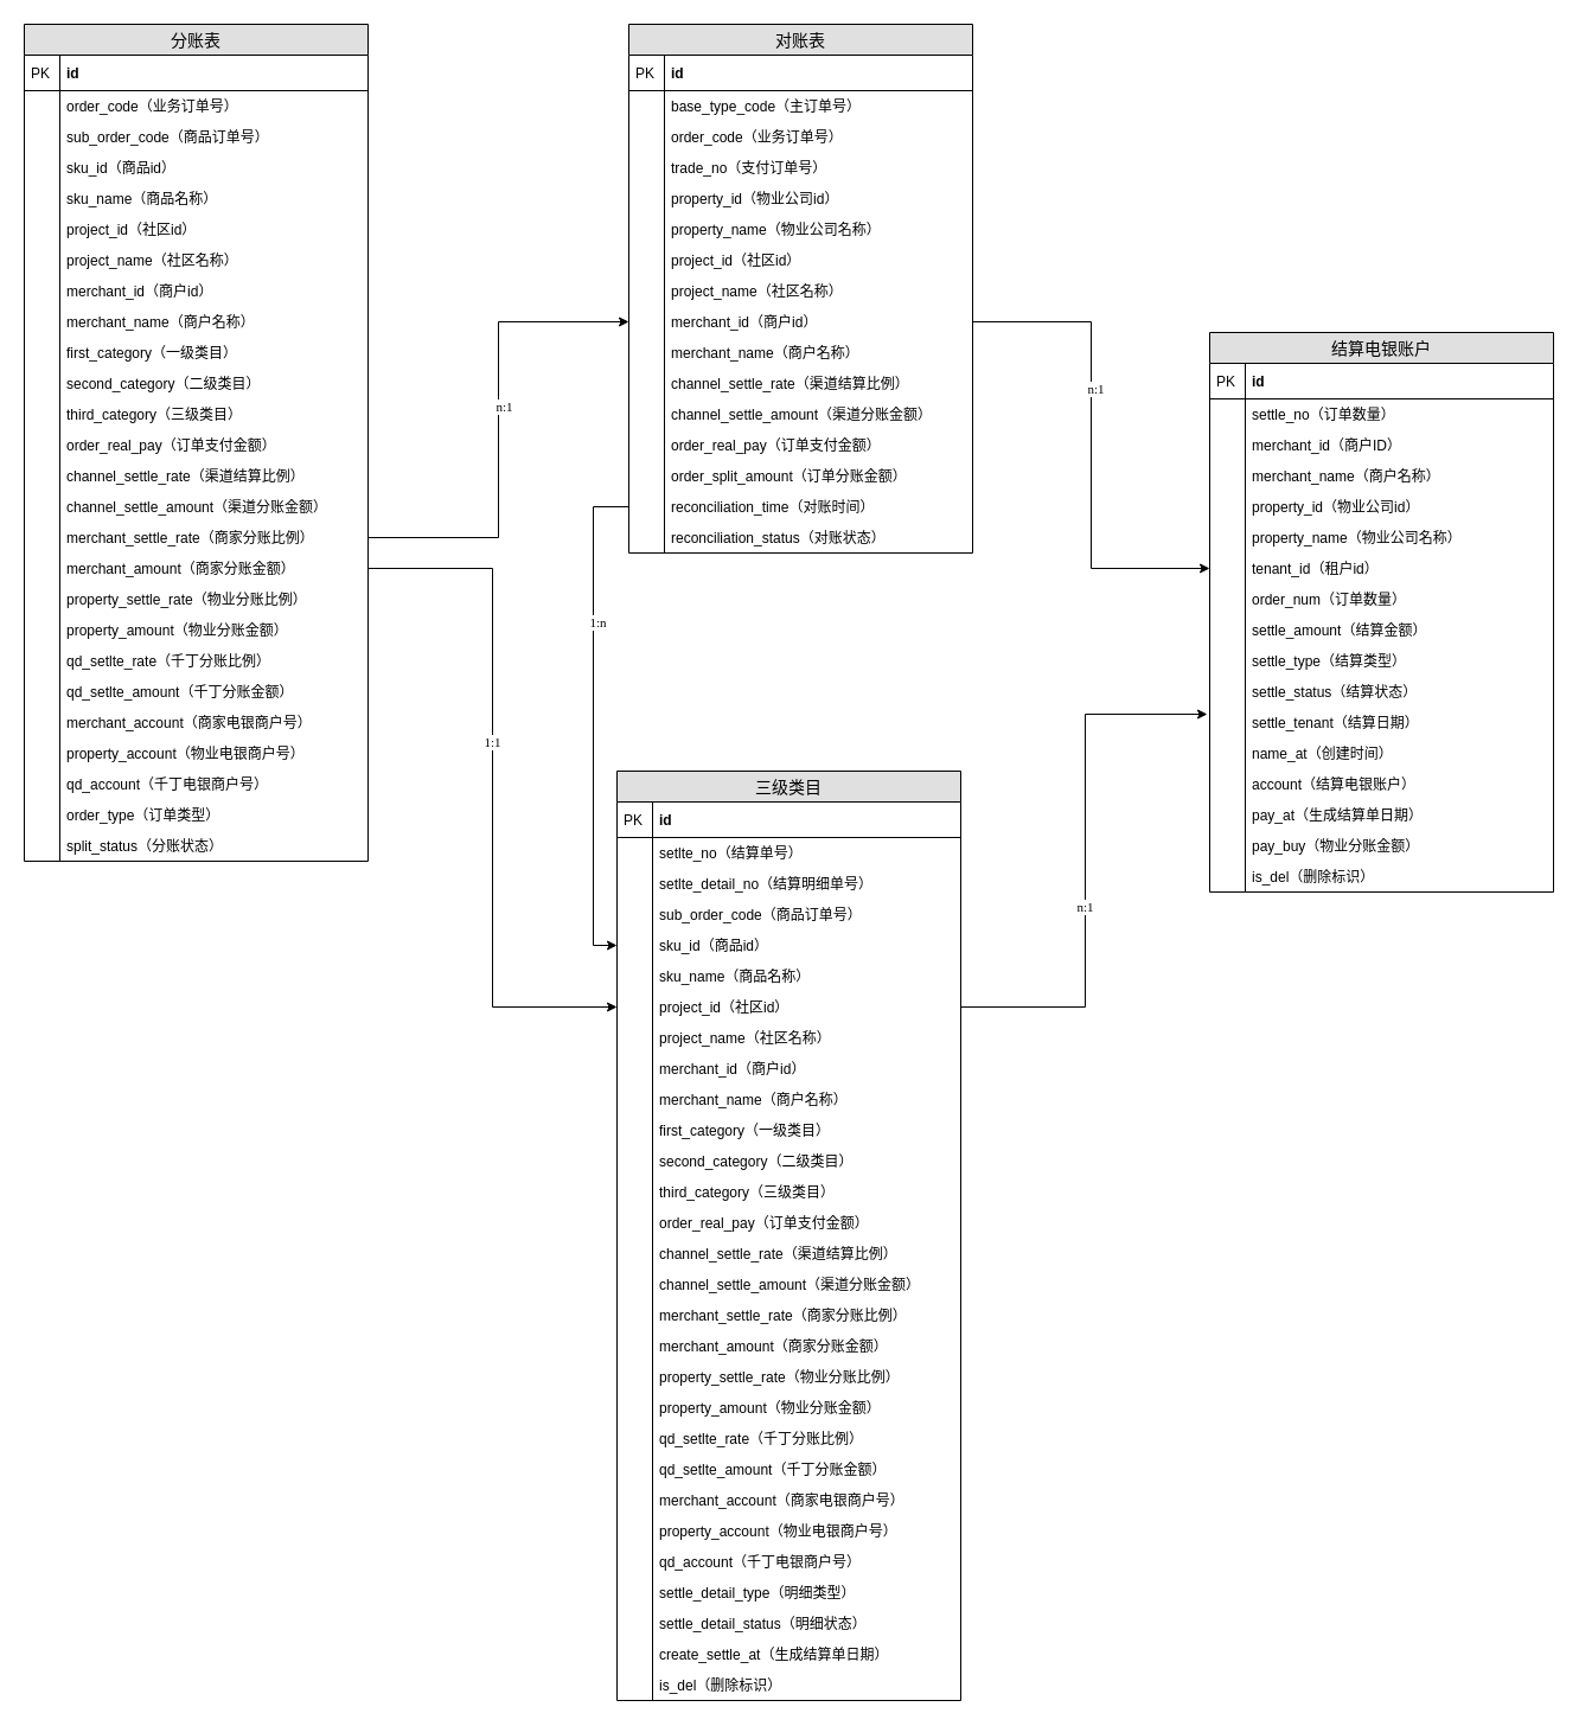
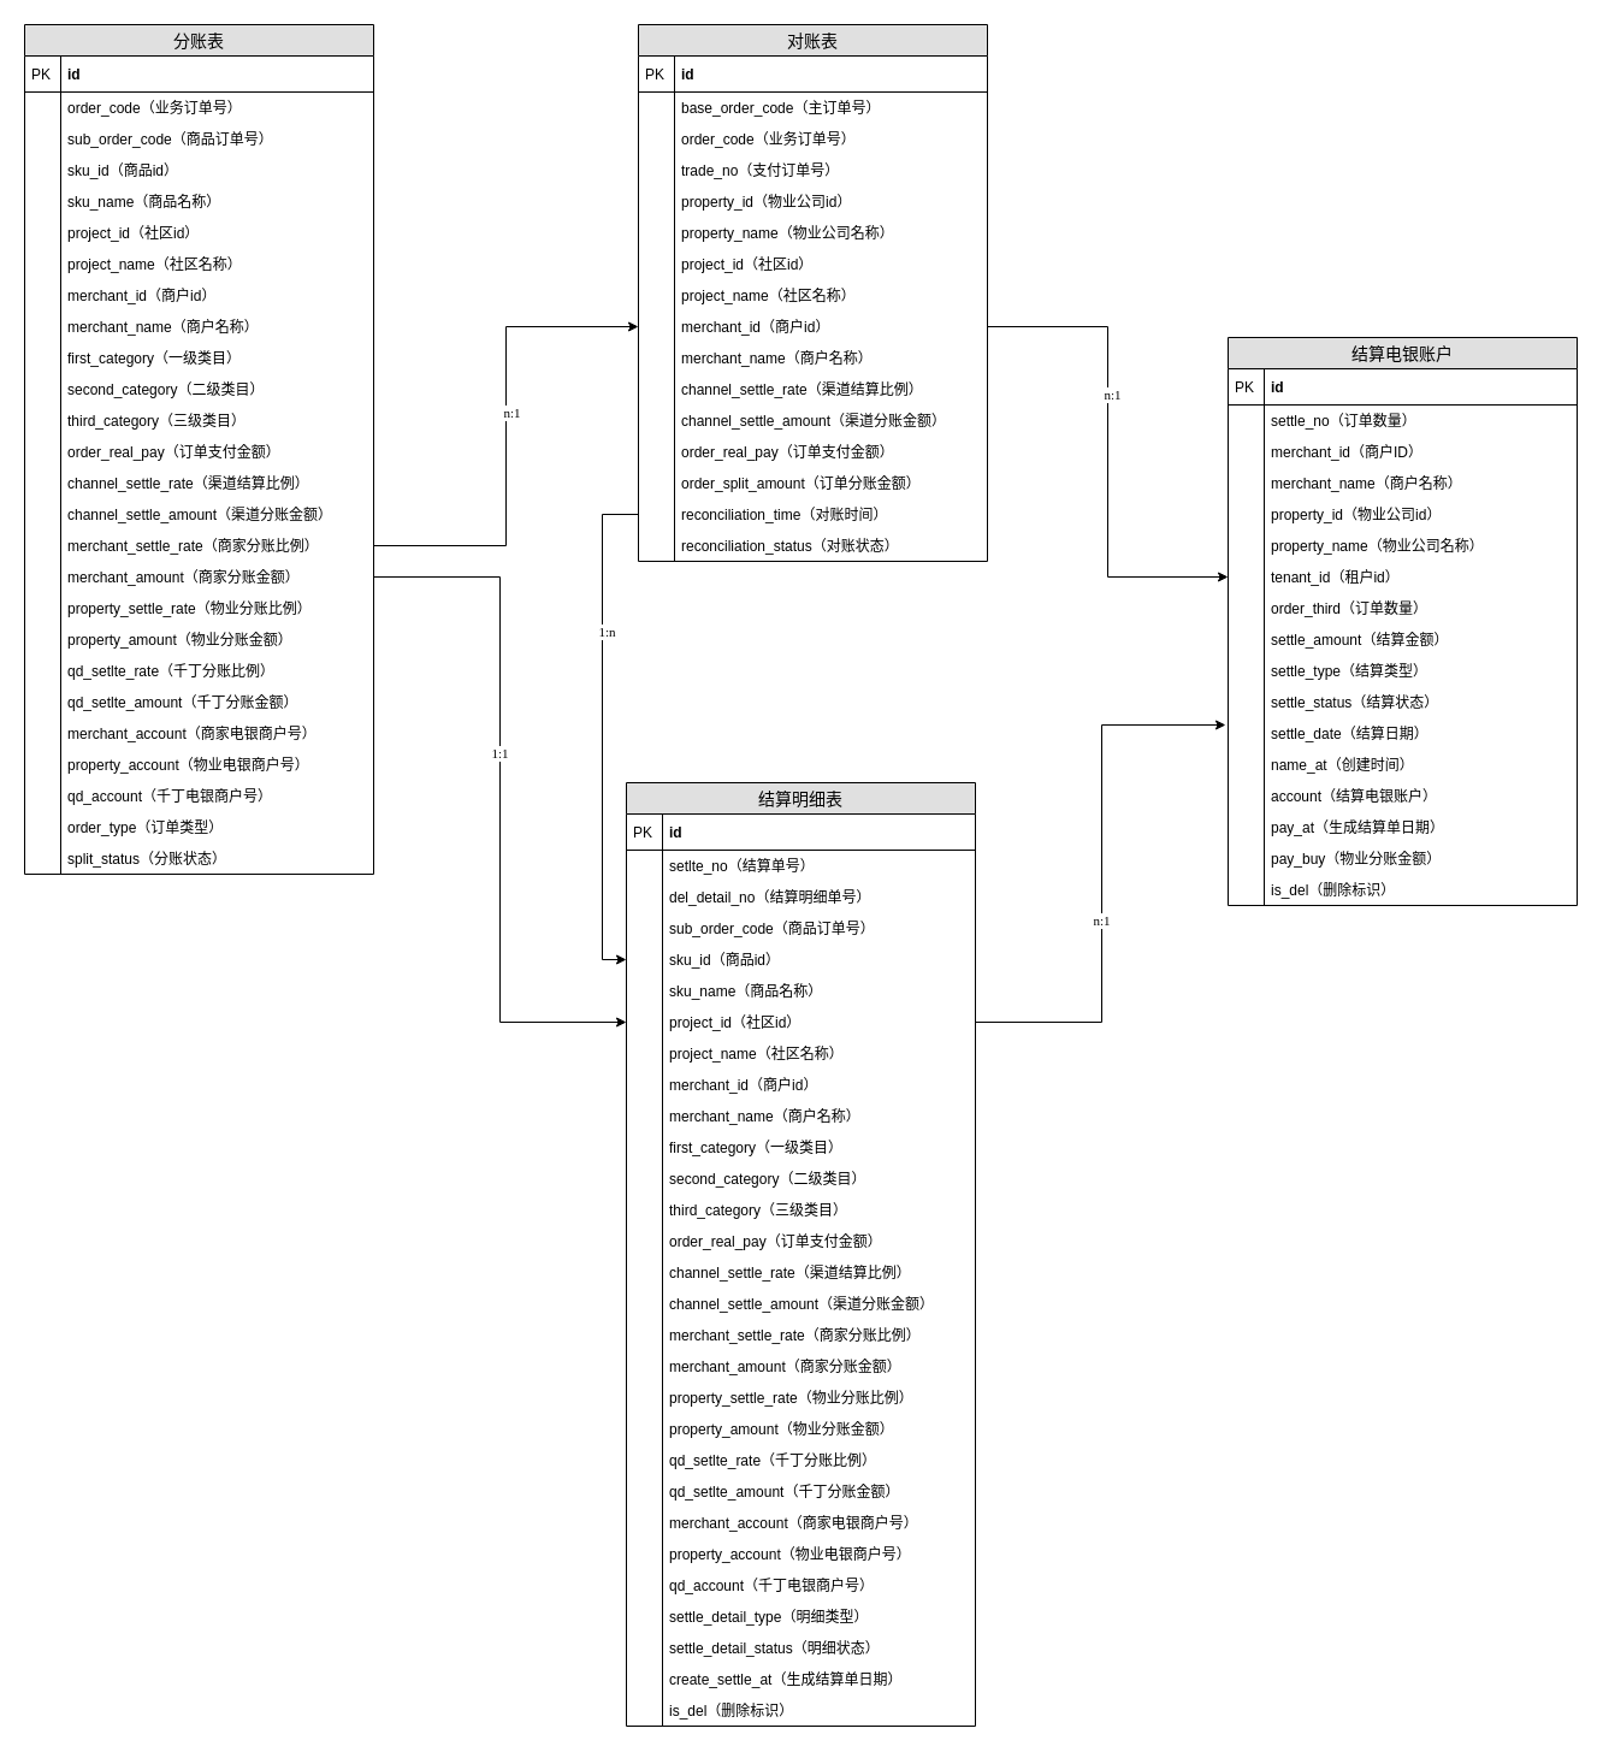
- <mxCell id="58" value="base_type_code（主订单号）" style="shape=partialRectangle;top=0;left=0;right=0;bottom=0;align=left;verticalAlign=top;fillColor=none;spacingLeft=34;spacingRight=4;overflow=hidden;rotatable=0;points=[[0,0.5],[1,0.5]];portConstraint=eastwest;dropTarget=0;fontSize=12;" vertex="1" parent="55"><mxGeometry y="56" width="290" height="26" as="geometry" /></mxCell>
+ <mxCell id="58" value="base_order_code（主订单号）" style="shape=partialRectangle;top=0;left=0;right=0;bottom=0;align=left;verticalAlign=top;fillColor=none;spacingLeft=34;spacingRight=4;overflow=hidden;rotatable=0;points=[[0,0.5],[1,0.5]];portConstraint=eastwest;dropTarget=0;fontSize=12;" vertex="1" parent="55"><mxGeometry y="56" width="290" height="26" as="geometry" /></mxCell>
- <mxCell id="105" value="order_num（订单数量）" style="shape=partialRectangle;top=0;left=0;right=0;bottom=0;align=left;verticalAlign=top;fillColor=none;spacingLeft=34;spacingRight=4;overflow=hidden;rotatable=0;points=[[0,0.5],[1,0.5]];portConstraint=eastwest;dropTarget=0;fontSize=12;" vertex="1" parent="90"><mxGeometry y="212" width="290" height="26" as="geometry" /></mxCell>
+ <mxCell id="105" value="order_third（订单数量）" style="shape=partialRectangle;top=0;left=0;right=0;bottom=0;align=left;verticalAlign=top;fillColor=none;spacingLeft=34;spacingRight=4;overflow=hidden;rotatable=0;points=[[0,0.5],[1,0.5]];portConstraint=eastwest;dropTarget=0;fontSize=12;" vertex="1" parent="90"><mxGeometry y="212" width="290" height="26" as="geometry" /></mxCell>
- <mxCell id="113" value="settle_tenant（结算日期）" style="shape=partialRectangle;top=0;left=0;right=0;bottom=0;align=left;verticalAlign=top;fillColor=none;spacingLeft=34;spacingRight=4;overflow=hidden;rotatable=0;points=[[0,0.5],[1,0.5]];portConstraint=eastwest;dropTarget=0;fontSize=12;" vertex="1" parent="90"><mxGeometry y="316" width="290" height="26" as="geometry" /></mxCell>
+ <mxCell id="113" value="settle_date（结算日期）" style="shape=partialRectangle;top=0;left=0;right=0;bottom=0;align=left;verticalAlign=top;fillColor=none;spacingLeft=34;spacingRight=4;overflow=hidden;rotatable=0;points=[[0,0.5],[1,0.5]];portConstraint=eastwest;dropTarget=0;fontSize=12;" vertex="1" parent="90"><mxGeometry y="316" width="290" height="26" as="geometry" /></mxCell>
- <mxCell id="127" value="三级类目" style="swimlane;fontStyle=0;childLayout=stackLayout;horizontal=1;startSize=26;fillColor=#e0e0e0;horizontalStack=0;resizeParent=1;resizeParentMax=0;resizeLast=0;collapsible=1;marginBottom=0;swimlaneFillColor=#ffffff;align=center;fontSize=14;strokeColor=#000000;" vertex="1" parent="1"><mxGeometry x="520" y="650" width="290" height="784" as="geometry" /></mxCell>
+ <mxCell id="127" value="结算明细表" style="swimlane;fontStyle=0;childLayout=stackLayout;horizontal=1;startSize=26;fillColor=#e0e0e0;horizontalStack=0;resizeParent=1;resizeParentMax=0;resizeLast=0;collapsible=1;marginBottom=0;swimlaneFillColor=#ffffff;align=center;fontSize=14;strokeColor=#000000;" vertex="1" parent="1"><mxGeometry x="520" y="650" width="290" height="784" as="geometry" /></mxCell>
- <mxCell id="132" value="setlte_detail_no（结算明细单号）" style="shape=partialRectangle;top=0;left=0;right=0;bottom=0;align=left;verticalAlign=top;fillColor=none;spacingLeft=34;spacingRight=4;overflow=hidden;rotatable=0;points=[[0,0.5],[1,0.5]];portConstraint=eastwest;dropTarget=0;fontSize=12;" vertex="1" parent="127"><mxGeometry y="82" width="290" height="26" as="geometry" /></mxCell>
+ <mxCell id="132" value="del_detail_no（结算明细单号）" style="shape=partialRectangle;top=0;left=0;right=0;bottom=0;align=left;verticalAlign=top;fillColor=none;spacingLeft=34;spacingRight=4;overflow=hidden;rotatable=0;points=[[0,0.5],[1,0.5]];portConstraint=eastwest;dropTarget=0;fontSize=12;" vertex="1" parent="127"><mxGeometry y="82" width="290" height="26" as="geometry" /></mxCell>
